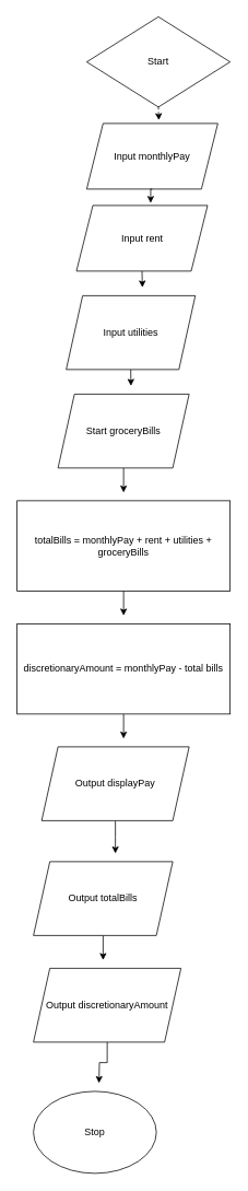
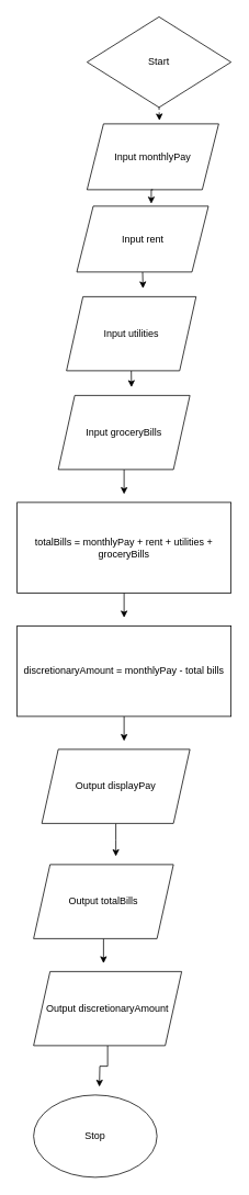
- <mxCell id="9" value="Start groceryBills" style="shape=parallelogram;perimeter=parallelogramPerimeter;whiteSpace=wrap;html=1;fixedSize=1;" parent="1" vertex="1"><mxGeometry x="70" y="480" width="160" height="90" as="geometry" /></mxCell>
+ <mxCell id="9" value="Input groceryBills" style="shape=parallelogram;perimeter=parallelogramPerimeter;whiteSpace=wrap;html=1;fixedSize=1;" parent="1" vertex="1"><mxGeometry x="70" y="480" width="160" height="90" as="geometry" /></mxCell>
